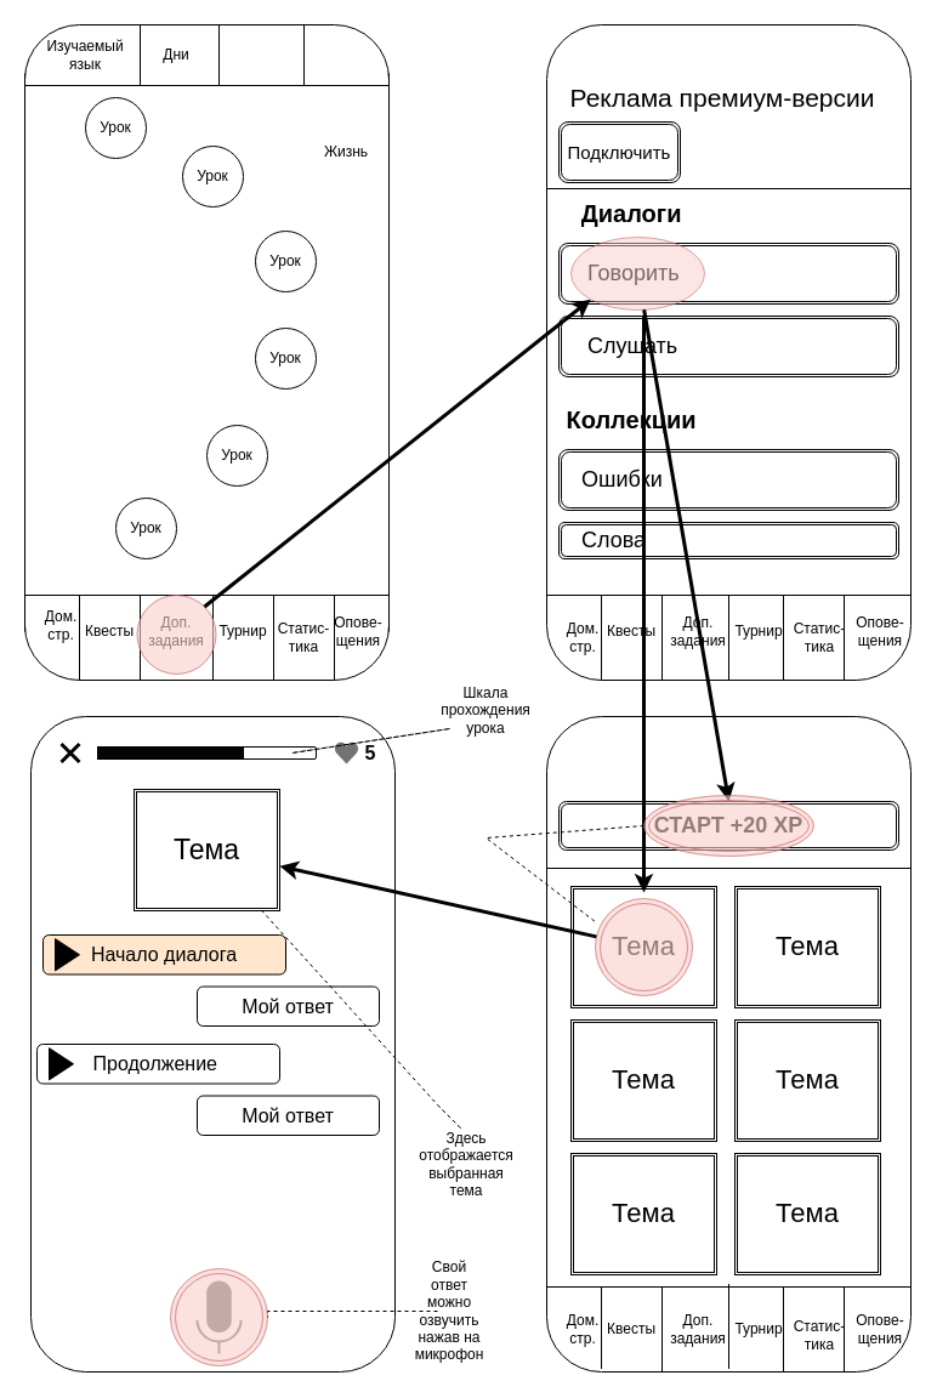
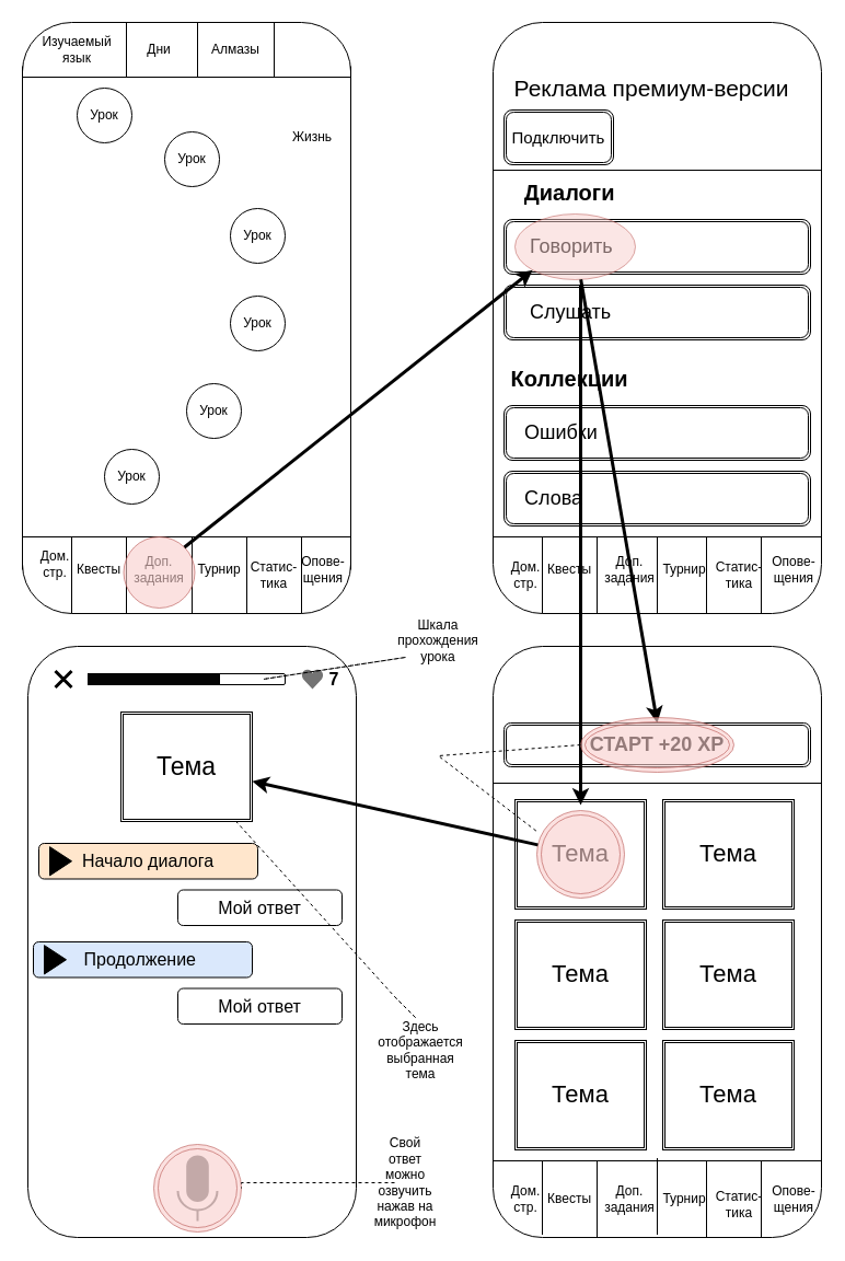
+ <mxCell id="12" value="Алмазы" style="text;html=1;align=center;verticalAlign=middle;whiteSpace=wrap;rounded=0;" vertex="1" parent="1"><mxGeometry x="190" y="30" width="50" height="30" as="geometry" /></mxCell>
- <mxCell id="54" value="&lt;div style=&quot;&quot;&gt;&lt;span style=&quot;font-size: 18px; background-color: initial;&quot;&gt;&amp;nbsp; &amp;nbsp;Слова&lt;/span&gt;&lt;/div&gt;" style="shape=ext;double=1;rounded=1;whiteSpace=wrap;html=1;align=left;" vertex="1" parent="1"><mxGeometry x="460" y="430" width="280" height="30" as="geometry" /></mxCell>
+ <mxCell id="54" value="&lt;div style=&quot;&quot;&gt;&lt;span style=&quot;font-size: 18px; background-color: initial;&quot;&gt;&amp;nbsp; &amp;nbsp;Слова&lt;/span&gt;&lt;/div&gt;" style="shape=ext;double=1;rounded=1;whiteSpace=wrap;html=1;align=left;" vertex="1" parent="1"><mxGeometry x="460" y="430" width="280" height="50" as="geometry" /></mxCell>
- <mxCell id="88" value="5" style="text;html=1;align=center;verticalAlign=middle;whiteSpace=wrap;rounded=0;fontSize=16;fontStyle=1" vertex="1" parent="1"><mxGeometry x="280" y="590" width="50" height="60" as="geometry" /></mxCell>
+ <mxCell id="88" value="7" style="text;html=1;align=center;verticalAlign=middle;whiteSpace=wrap;rounded=0;fontSize=16;fontStyle=1" vertex="1" parent="1"><mxGeometry x="280" y="590" width="50" height="60" as="geometry" /></mxCell>
- <mxCell id="95" value="Продолжение&amp;nbsp;" style="rounded=1;whiteSpace=wrap;html=1;fontSize=16;" vertex="1" parent="1"><mxGeometry x="30" y="860" width="200" height="32.5" as="geometry" /></mxCell>
+ <mxCell id="95" value="Продолжение&amp;nbsp;" style="rounded=1;whiteSpace=wrap;html=1;fontSize=16;fillColor=#dae8fc;" vertex="1" parent="1"><mxGeometry x="30" y="860" width="200" height="32.5" as="geometry" /></mxCell>
